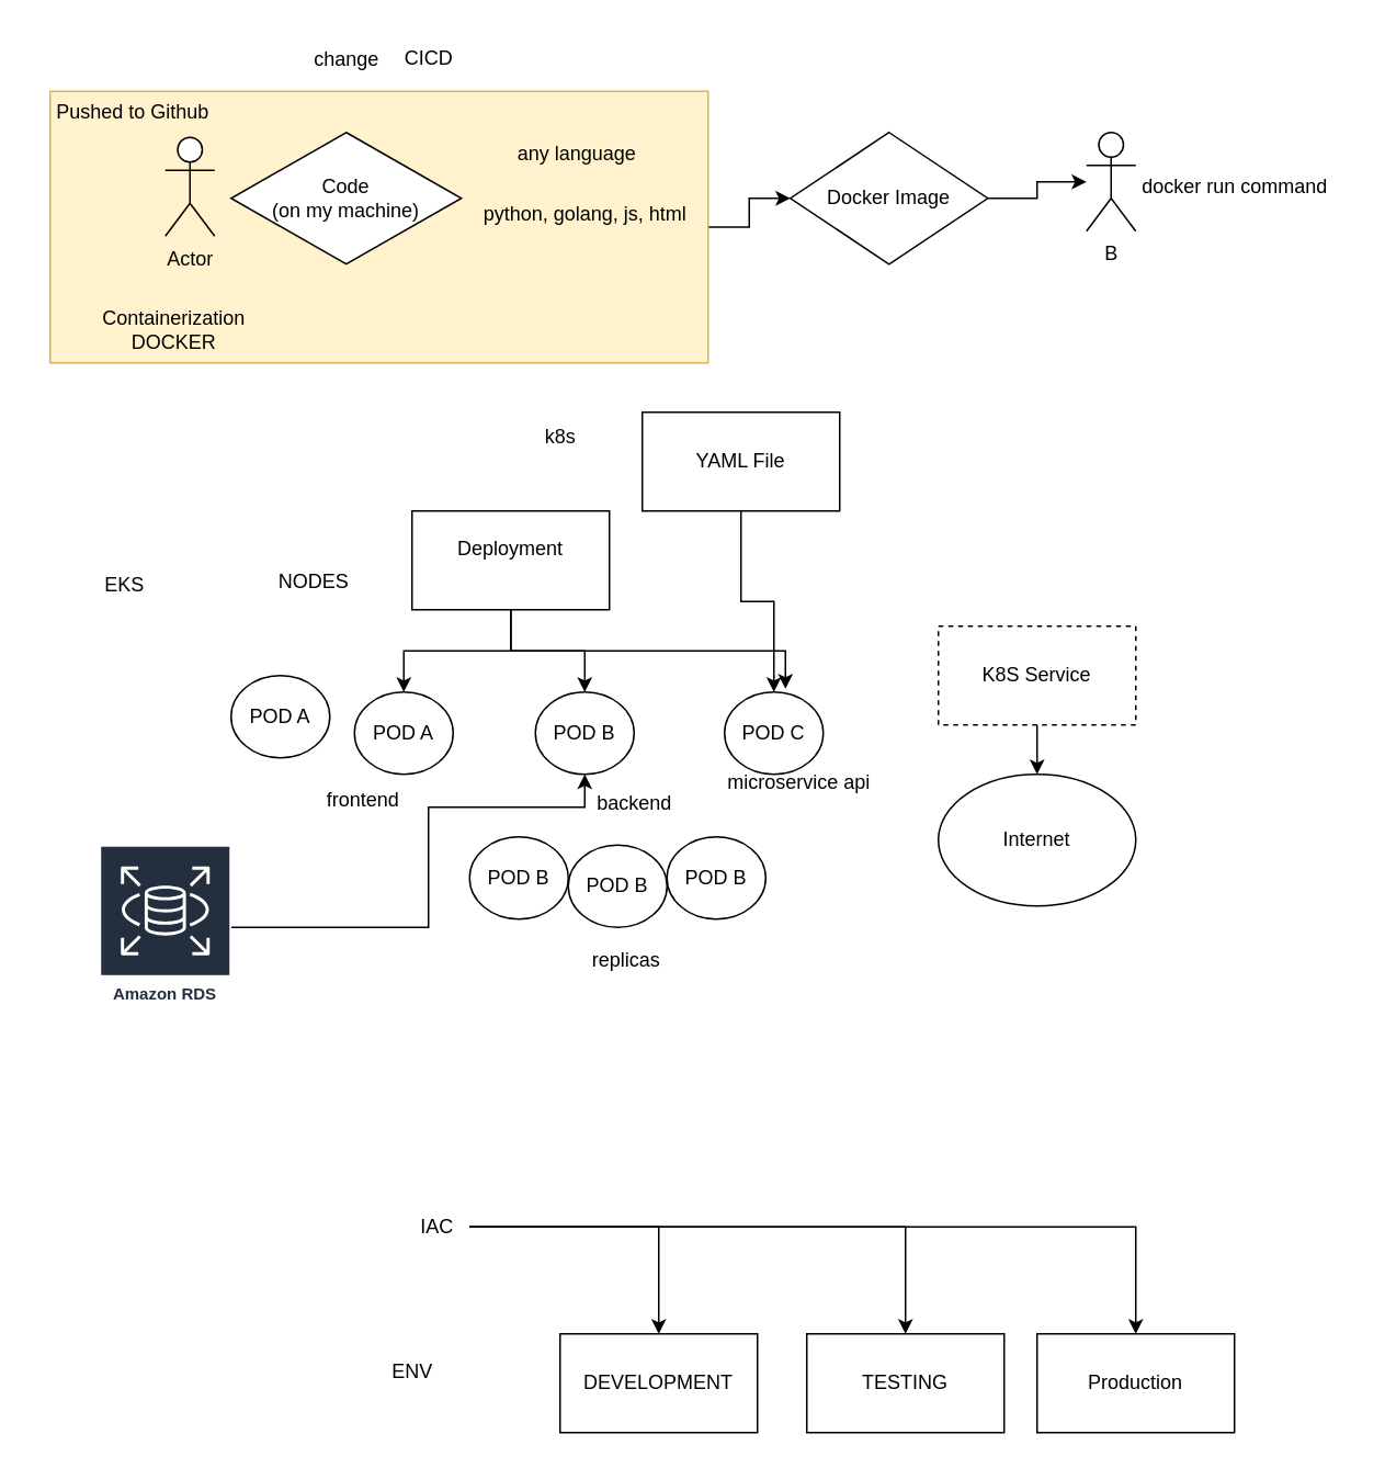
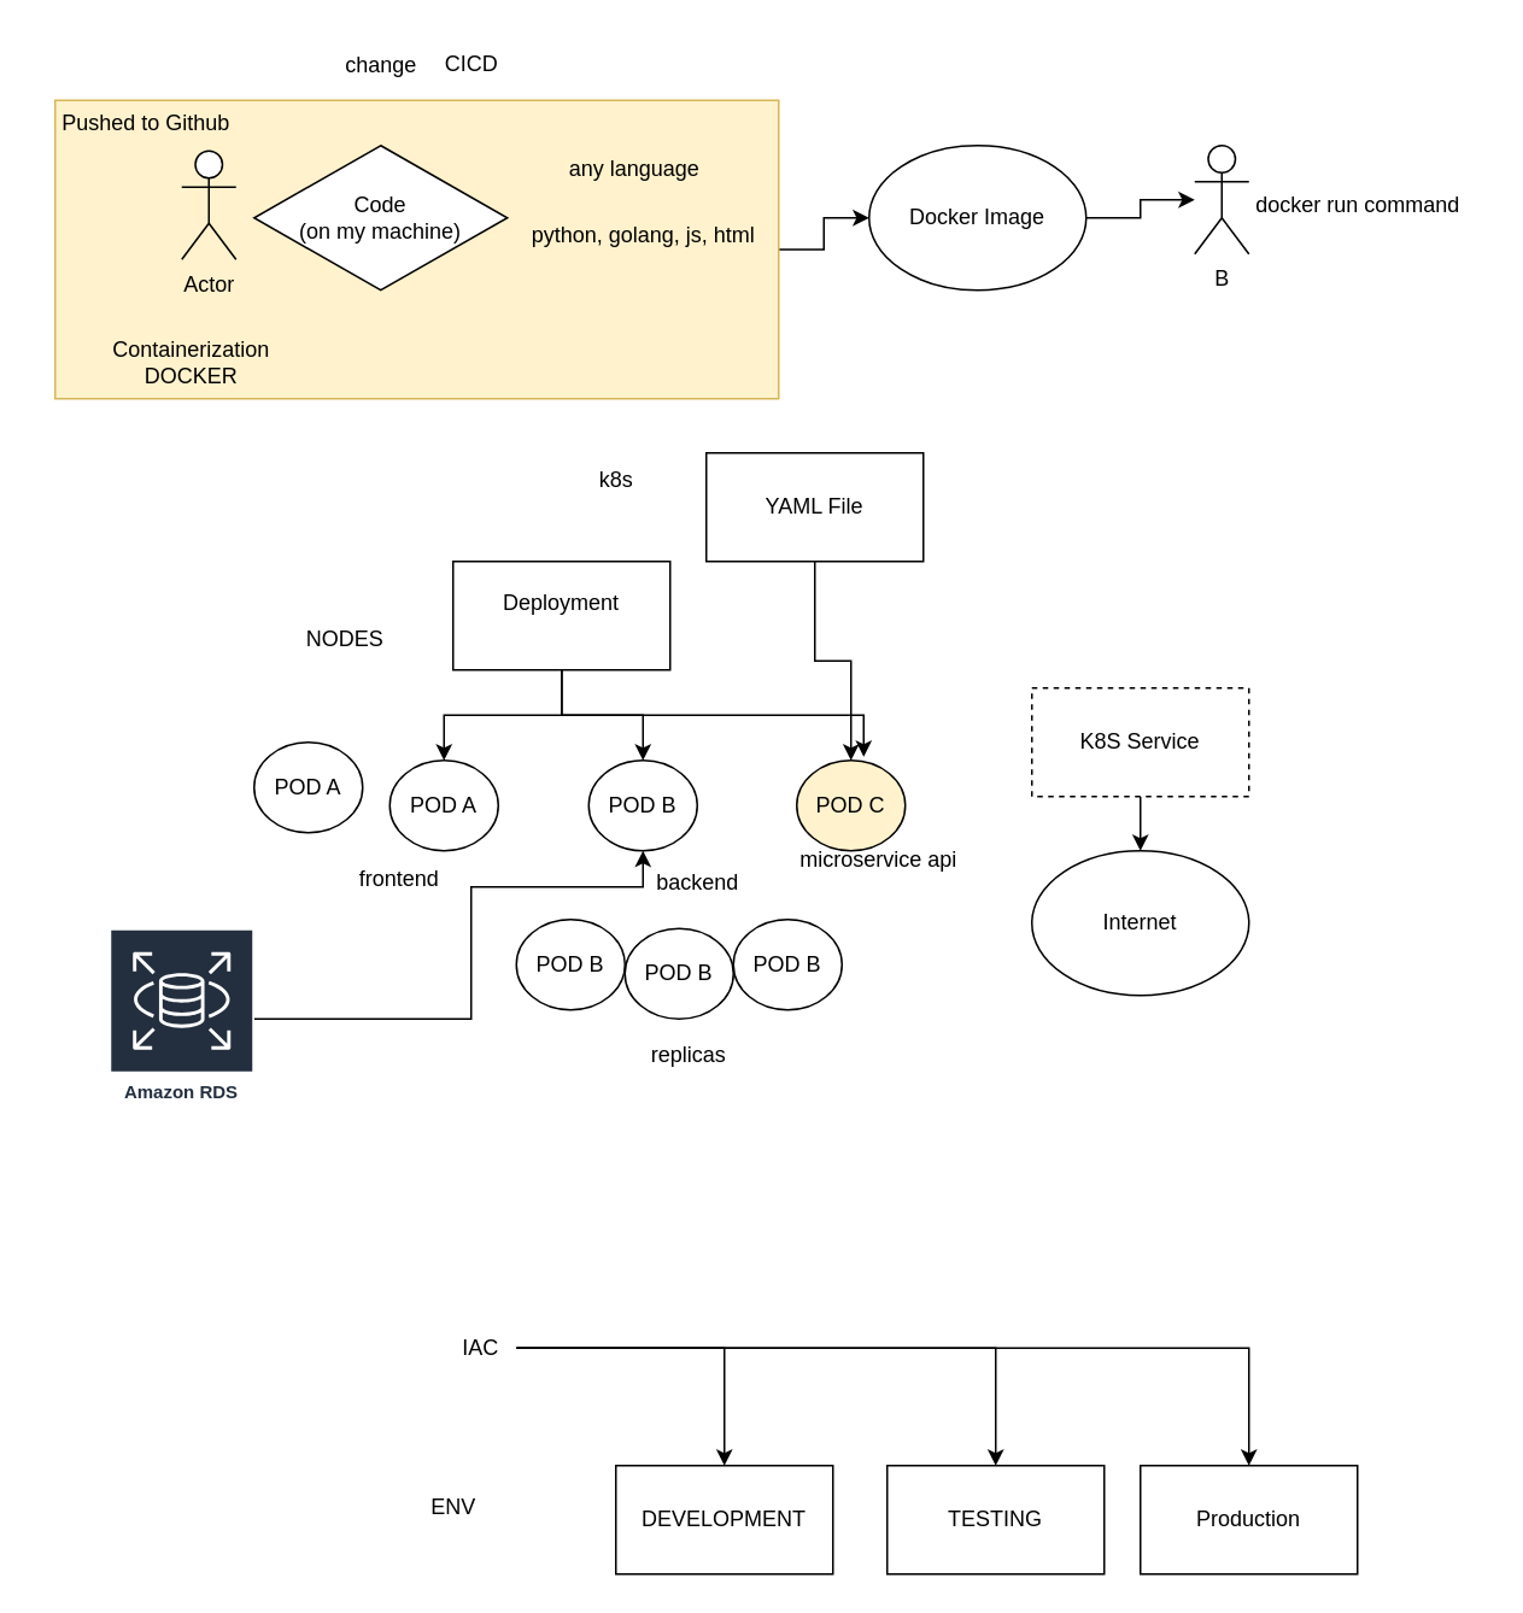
- <mxCell id="12" value="Docker Image" style="rhombus;whiteSpace=wrap;html=1;" vertex="1" parent="1"><mxGeometry x="480" y="80" width="120" height="80" as="geometry" /></mxCell>
+ <mxCell id="12" value="Docker Image" style="ellipse;whiteSpace=wrap;html=1;" vertex="1" parent="1"><mxGeometry x="480" y="80" width="120" height="80" as="geometry" /></mxCell>
- <mxCell id="33" value="&lt;div&gt;EKS&lt;/div&gt;" style="text;html=1;align=center;verticalAlign=middle;resizable=0;points=[];autosize=1;strokeColor=none;fillColor=none;" vertex="1" parent="1"><mxGeometry x="50" y="340" width="50" height="30" as="geometry" /></mxCell>
- <mxCell id="21" value="POD C" style="ellipse;whiteSpace=wrap;html=1;" vertex="1" parent="1"><mxGeometry x="440" y="420" width="60" height="50" as="geometry" /></mxCell>
+ <mxCell id="21" value="POD C" style="ellipse;whiteSpace=wrap;html=1;fillColor=#fff2cc;" vertex="1" parent="1"><mxGeometry x="440" y="420" width="60" height="50" as="geometry" /></mxCell>
